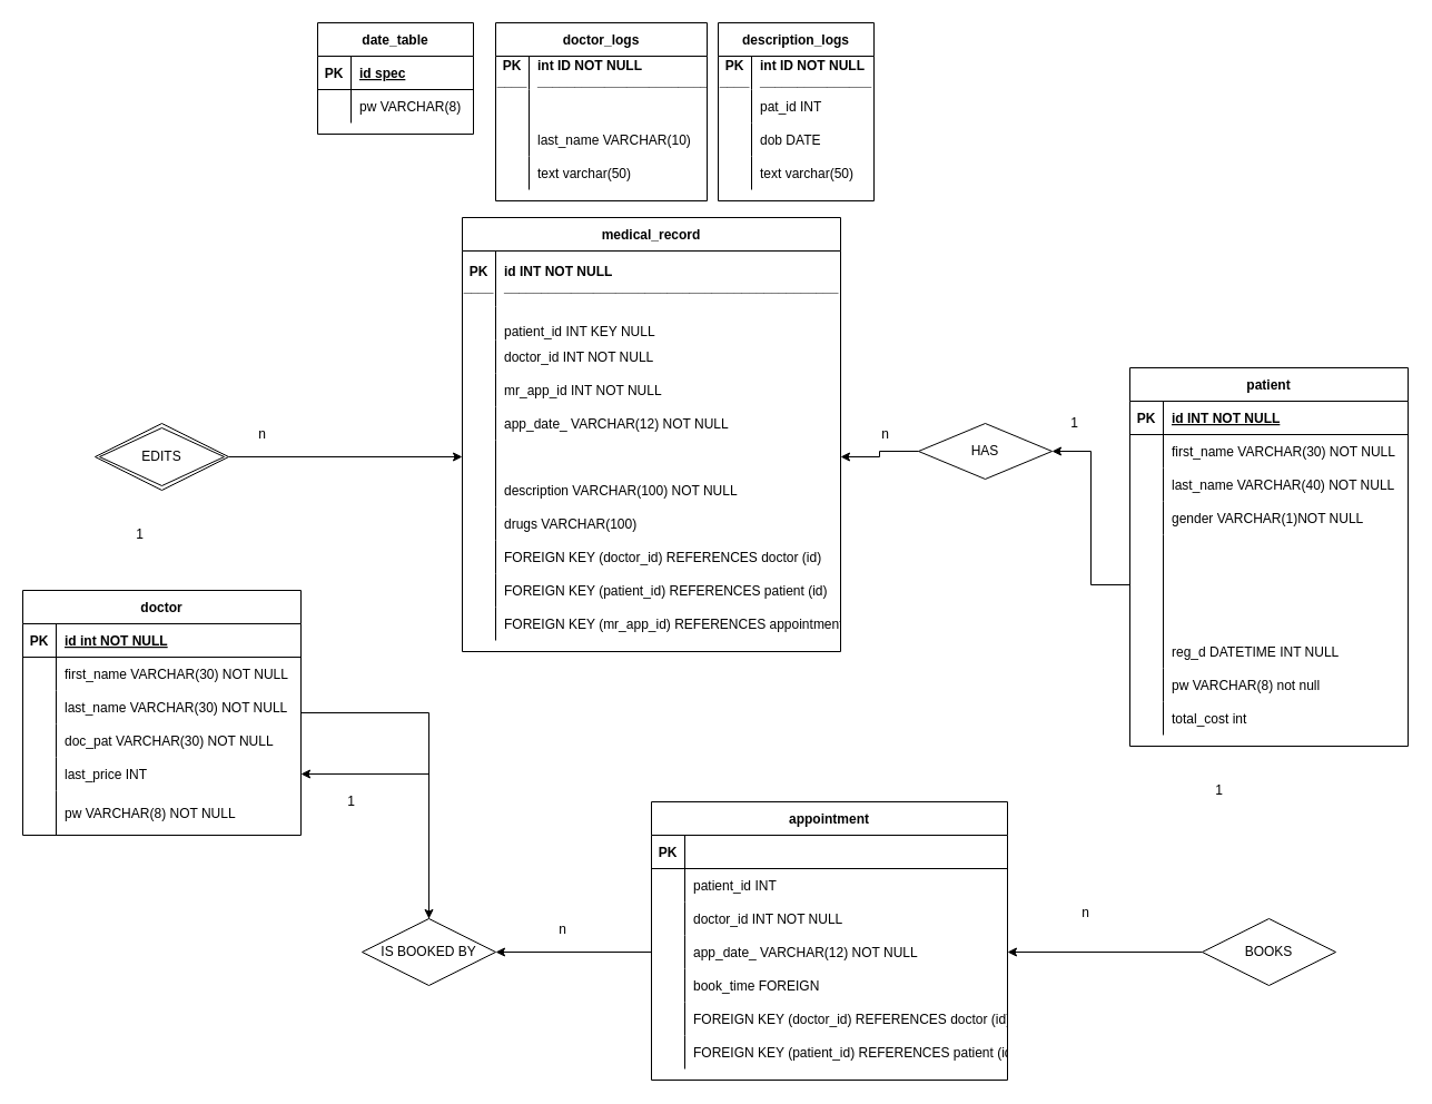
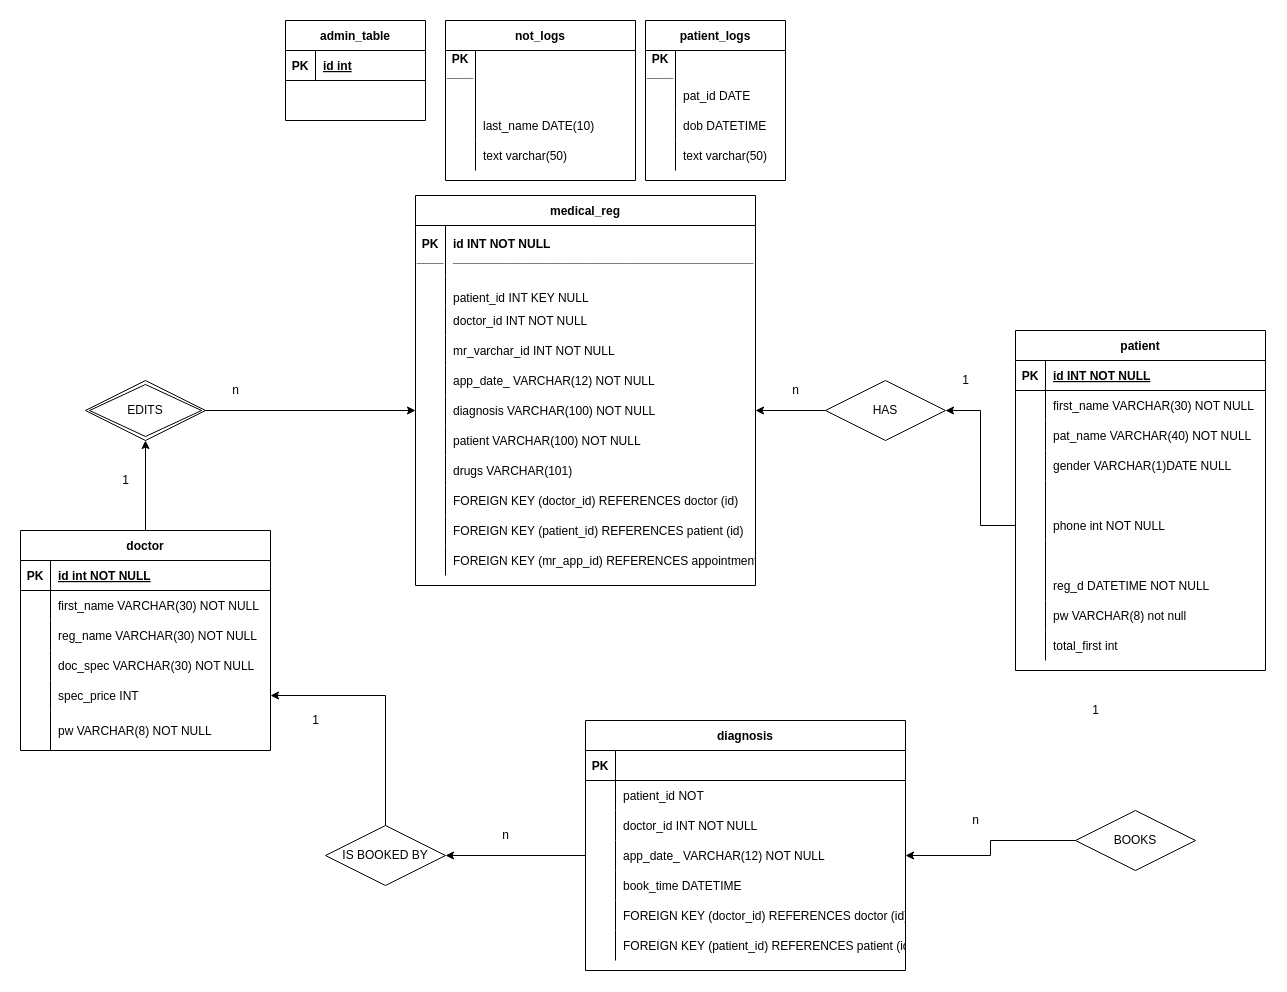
- <mxCell id="22" value="date_table" style="shape=table;startSize=30;container=1;collapsible=1;childLayout=tableLayout;fixedRows=1;rowLines=0;fontStyle=1;align=center;resizeLast=1;" vertex="1" parent="1"><mxGeometry x="285" y="20" width="140" height="100" as="geometry" /></mxCell>
+ <mxCell id="22" value="admin_table" style="shape=table;startSize=30;container=1;collapsible=1;childLayout=tableLayout;fixedRows=1;rowLines=0;fontStyle=1;align=center;resizeLast=1;" vertex="1" parent="1"><mxGeometry x="285" y="20" width="140" height="100" as="geometry" /></mxCell>
- <mxCell id="113" value="doctor_logs" style="shape=table;startSize=30;container=1;collapsible=1;childLayout=tableLayout;fixedRows=1;rowLines=0;fontStyle=1;align=center;resizeLast=1;" vertex="1" parent="1"><mxGeometry x="445" y="20" width="190" height="160" as="geometry" /></mxCell>
+ <mxCell id="113" value="not_logs" style="shape=table;startSize=30;container=1;collapsible=1;childLayout=tableLayout;fixedRows=1;rowLines=0;fontStyle=1;align=center;resizeLast=1;" vertex="1" parent="1"><mxGeometry x="445" y="20" width="190" height="160" as="geometry" /></mxCell>
- <mxCell id="125" value="description_logs" style="shape=table;startSize=30;container=1;collapsible=1;childLayout=tableLayout;fixedRows=1;rowLines=0;fontStyle=1;align=center;resizeLast=1;" vertex="1" parent="1"><mxGeometry x="645" y="20" width="140" height="160" as="geometry" /></mxCell>
+ <mxCell id="125" value="patient_logs" style="shape=table;startSize=30;container=1;collapsible=1;childLayout=tableLayout;fixedRows=1;rowLines=0;fontStyle=1;align=center;resizeLast=1;" vertex="1" parent="1"><mxGeometry x="645" y="20" width="140" height="160" as="geometry" /></mxCell>
- <mxCell id="25" value="id spec " style="shape=partialRectangle;overflow=hidden;connectable=0;fillColor=none;top=0;left=0;bottom=0;right=0;align=left;spacingLeft=6;fontStyle=5;" vertex="1" parent="23"><mxGeometry x="30" width="110" height="30" as="geometry" /></mxCell>
+ <mxCell id="25" value="id int " style="shape=partialRectangle;overflow=hidden;connectable=0;fillColor=none;top=0;left=0;bottom=0;right=0;align=left;spacingLeft=6;fontStyle=5;" vertex="1" parent="23"><mxGeometry x="30" width="110" height="30" as="geometry" /></mxCell>
- <mxCell id="116" value="int ID NOT NULL&#10;_______________________" style="shape=partialRectangle;overflow=hidden;connectable=0;fillColor=none;top=0;left=0;bottom=0;right=0;align=left;spacingLeft=6;fontStyle=1" vertex="1" parent="114"><mxGeometry x="30" width="160" height="30" as="geometry" /></mxCell>
- <mxCell id="128" value="int ID NOT NULL&#10;_______________" style="shape=partialRectangle;overflow=hidden;connectable=0;fillColor=none;top=0;left=0;bottom=0;right=0;align=left;spacingLeft=6;fontStyle=1" vertex="1" parent="126"><mxGeometry x="30" width="110" height="30" as="geometry" /></mxCell>
- <mxCell id="28" value="pw VARCHAR(8)" style="shape=partialRectangle;overflow=hidden;connectable=0;fillColor=none;top=0;left=0;bottom=0;right=0;align=left;spacingLeft=6;" vertex="1" parent="26"><mxGeometry x="30" width="110" height="30" as="geometry" /></mxCell>
- <mxCell id="131" value="pat_id INT" style="shape=partialRectangle;overflow=hidden;connectable=0;fillColor=none;top=0;left=0;bottom=0;right=0;align=left;spacingLeft=6;" vertex="1" parent="129"><mxGeometry x="30" width="110" height="30" as="geometry" /></mxCell>
+ <mxCell id="131" value="pat_id DATE" style="shape=partialRectangle;overflow=hidden;connectable=0;fillColor=none;top=0;left=0;bottom=0;right=0;align=left;spacingLeft=6;" vertex="1" parent="129"><mxGeometry x="30" width="110" height="30" as="geometry" /></mxCell>
- <mxCell id="121" value="last_name VARCHAR(10)" style="shape=partialRectangle;overflow=hidden;connectable=0;fillColor=none;top=0;left=0;bottom=0;right=0;align=left;spacingLeft=6;" vertex="1" parent="119"><mxGeometry x="30" width="160" height="30" as="geometry" /></mxCell>
+ <mxCell id="121" value="last_name DATE(10)" style="shape=partialRectangle;overflow=hidden;connectable=0;fillColor=none;top=0;left=0;bottom=0;right=0;align=left;spacingLeft=6;" vertex="1" parent="119"><mxGeometry x="30" width="160" height="30" as="geometry" /></mxCell>
- <mxCell id="134" value="dob DATE" style="shape=partialRectangle;overflow=hidden;connectable=0;fillColor=none;top=0;left=0;bottom=0;right=0;align=left;spacingLeft=6;" vertex="1" parent="132"><mxGeometry x="30" width="110" height="30" as="geometry" /></mxCell>
+ <mxCell id="134" value="dob DATETIME" style="shape=partialRectangle;overflow=hidden;connectable=0;fillColor=none;top=0;left=0;bottom=0;right=0;align=left;spacingLeft=6;" vertex="1" parent="132"><mxGeometry x="30" width="110" height="30" as="geometry" /></mxCell>
- <mxCell id="79" value="medical_record" style="shape=table;startSize=30;container=1;collapsible=1;childLayout=tableLayout;fixedRows=1;rowLines=0;fontStyle=1;align=center;resizeLast=1;" vertex="1" parent="1"><mxGeometry x="415" y="195" width="340" height="390" as="geometry" /></mxCell>
+ <mxCell id="79" value="medical_reg" style="shape=table;startSize=30;container=1;collapsible=1;childLayout=tableLayout;fixedRows=1;rowLines=0;fontStyle=1;align=center;resizeLast=1;" vertex="1" parent="1"><mxGeometry x="415" y="195" width="340" height="390" as="geometry" /></mxCell>
- <mxCell id="91" value="mr_app_id INT NOT NULL" style="shape=partialRectangle;overflow=hidden;connectable=0;fillColor=none;top=0;left=0;bottom=0;right=0;align=left;spacingLeft=6;" vertex="1" parent="89"><mxGeometry x="30" width="310" height="30" as="geometry" /></mxCell>
+ <mxCell id="91" value="mr_varchar_id INT NOT NULL" style="shape=partialRectangle;overflow=hidden;connectable=0;fillColor=none;top=0;left=0;bottom=0;right=0;align=left;spacingLeft=6;" vertex="1" parent="89"><mxGeometry x="30" width="310" height="30" as="geometry" /></mxCell>
- <mxCell id="143" value="HAS" style="shape=rhombus;perimeter=rhombusPerimeter;whiteSpace=wrap;html=1;align=center;" vertex="1" parent="1"><mxGeometry x="825" y="380" width="120" height="50" as="geometry" /></mxCell>
+ <mxCell id="143" value="HAS" style="shape=rhombus;perimeter=rhombusPerimeter;whiteSpace=wrap;html=1;align=center;" vertex="1" parent="1"><mxGeometry x="825" y="380" width="120" height="60" as="geometry" /></mxCell>
+ <mxCell id="97" value="diagnosis VARCHAR(100) NOT NULL" style="shape=partialRectangle;overflow=hidden;connectable=0;fillColor=none;top=0;left=0;bottom=0;right=0;align=left;spacingLeft=6;" vertex="1" parent="95"><mxGeometry x="30" width="310" height="30" as="geometry" /></mxCell>
- <mxCell id="38" value="last_name VARCHAR(40) NOT NULL" style="shape=partialRectangle;overflow=hidden;connectable=0;fillColor=none;top=0;left=0;bottom=0;right=0;align=left;spacingLeft=6;" vertex="1" parent="36"><mxGeometry x="30" width="220" height="30" as="geometry" /></mxCell>
+ <mxCell id="38" value="pat_name VARCHAR(40) NOT NULL" style="shape=partialRectangle;overflow=hidden;connectable=0;fillColor=none;top=0;left=0;bottom=0;right=0;align=left;spacingLeft=6;" vertex="1" parent="36"><mxGeometry x="30" width="220" height="30" as="geometry" /></mxCell>
- <mxCell id="100" value="description VARCHAR(100) NOT NULL" style="shape=partialRectangle;overflow=hidden;connectable=0;fillColor=none;top=0;left=0;bottom=0;right=0;align=left;spacingLeft=6;" vertex="1" parent="98"><mxGeometry x="30" width="310" height="30" as="geometry" /></mxCell>
+ <mxCell id="100" value="patient VARCHAR(100) NOT NULL" style="shape=partialRectangle;overflow=hidden;connectable=0;fillColor=none;top=0;left=0;bottom=0;right=0;align=left;spacingLeft=6;" vertex="1" parent="98"><mxGeometry x="30" width="310" height="30" as="geometry" /></mxCell>
- <mxCell id="41" value="gender VARCHAR(1)NOT NULL" style="shape=partialRectangle;overflow=hidden;connectable=0;fillColor=none;top=0;left=0;bottom=0;right=0;align=left;spacingLeft=6;" vertex="1" parent="39"><mxGeometry x="30" width="220" height="30" as="geometry" /></mxCell>
+ <mxCell id="41" value="gender VARCHAR(1)DATE NULL" style="shape=partialRectangle;overflow=hidden;connectable=0;fillColor=none;top=0;left=0;bottom=0;right=0;align=left;spacingLeft=6;" vertex="1" parent="39"><mxGeometry x="30" width="220" height="30" as="geometry" /></mxCell>
- <mxCell id="103" value="drugs VARCHAR(100)" style="shape=partialRectangle;overflow=hidden;connectable=0;fillColor=none;top=0;left=0;bottom=0;right=0;align=left;spacingLeft=6;" vertex="1" parent="101"><mxGeometry x="30" width="310" height="30" as="geometry" /></mxCell>
+ <mxCell id="103" value="drugs VARCHAR(101)" style="shape=partialRectangle;overflow=hidden;connectable=0;fillColor=none;top=0;left=0;bottom=0;right=0;align=left;spacingLeft=6;" vertex="1" parent="101"><mxGeometry x="30" width="310" height="30" as="geometry" /></mxCell>
+ <mxCell id="46" value="phone int NOT NULL" style="shape=partialRectangle;overflow=hidden;connectable=0;fillColor=none;top=0;left=0;bottom=0;right=0;align=left;spacingLeft=6;" vertex="1" parent="44"><mxGeometry x="30" width="220" height="30" as="geometry" /></mxCell>
- <mxCell id="51" value="reg_d DATETIME INT NULL" style="shape=partialRectangle;overflow=hidden;connectable=0;fillColor=none;top=0;left=0;bottom=0;right=0;align=left;spacingLeft=6;" vertex="1" parent="49"><mxGeometry x="30" width="220" height="30" as="geometry" /></mxCell>
+ <mxCell id="51" value="reg_d DATETIME NOT NULL" style="shape=partialRectangle;overflow=hidden;connectable=0;fillColor=none;top=0;left=0;bottom=0;right=0;align=left;spacingLeft=6;" vertex="1" parent="49"><mxGeometry x="30" width="220" height="30" as="geometry" /></mxCell>
- <mxCell id="12" value="last_name VARCHAR(30) NOT NULL" style="shape=partialRectangle;overflow=hidden;connectable=0;fillColor=none;top=0;left=0;bottom=0;right=0;align=left;spacingLeft=6;" vertex="1" parent="10"><mxGeometry x="30" width="220" height="30" as="geometry" /></mxCell>
+ <mxCell id="12" value="reg_name VARCHAR(30) NOT NULL" style="shape=partialRectangle;overflow=hidden;connectable=0;fillColor=none;top=0;left=0;bottom=0;right=0;align=left;spacingLeft=6;" vertex="1" parent="10"><mxGeometry x="30" width="220" height="30" as="geometry" /></mxCell>
- <mxCell id="2" style="edgeStyle=orthogonalEdgeStyle;rounded=0;jumpSize=13;orthogonalLoop=1;jettySize=auto;html=1;" edge="1" parent="1" source="3" target="148"><mxGeometry relative="1" as="geometry" /></mxCell>
+ <mxCell id="2" style="edgeStyle=orthogonalEdgeStyle;rounded=0;jumpSize=13;orthogonalLoop=1;jettySize=auto;html=1;entryX=0.5;entryY=1;entryDx=0;entryDy=0;" edge="1" parent="1" source="3" target="139"><mxGeometry relative="1" as="geometry" /></mxCell>
- <mxCell id="57" value="total_cost int" style="shape=partialRectangle;overflow=hidden;connectable=0;fillColor=none;top=0;left=0;bottom=0;right=0;align=left;spacingLeft=6;" vertex="1" parent="55"><mxGeometry x="30" width="220" height="30" as="geometry" /></mxCell>
+ <mxCell id="57" value="total_first int" style="shape=partialRectangle;overflow=hidden;connectable=0;fillColor=none;top=0;left=0;bottom=0;right=0;align=left;spacingLeft=6;" vertex="1" parent="55"><mxGeometry x="30" width="220" height="30" as="geometry" /></mxCell>
- <mxCell id="15" value="doc_pat VARCHAR(30) NOT NULL" style="shape=partialRectangle;overflow=hidden;connectable=0;fillColor=none;top=0;left=0;bottom=0;right=0;align=left;spacingLeft=6;" vertex="1" parent="13"><mxGeometry x="30" width="220" height="30" as="geometry" /></mxCell>
+ <mxCell id="15" value="doc_spec VARCHAR(30) NOT NULL" style="shape=partialRectangle;overflow=hidden;connectable=0;fillColor=none;top=0;left=0;bottom=0;right=0;align=left;spacingLeft=6;" vertex="1" parent="13"><mxGeometry x="30" width="220" height="30" as="geometry" /></mxCell>
- <mxCell id="18" value="last_price INT" style="shape=partialRectangle;overflow=hidden;connectable=0;fillColor=none;top=0;left=0;bottom=0;right=0;align=left;spacingLeft=6;" vertex="1" parent="16"><mxGeometry x="30" width="220" height="30" as="geometry" /></mxCell>
+ <mxCell id="18" value="spec_price INT" style="shape=partialRectangle;overflow=hidden;connectable=0;fillColor=none;top=0;left=0;bottom=0;right=0;align=left;spacingLeft=6;" vertex="1" parent="16"><mxGeometry x="30" width="220" height="30" as="geometry" /></mxCell>
- <mxCell id="58" value="appointment" style="shape=table;startSize=30;container=1;collapsible=1;childLayout=tableLayout;fixedRows=1;rowLines=0;fontStyle=1;align=center;resizeLast=1;" vertex="1" parent="1"><mxGeometry x="585" y="720" width="320" height="250" as="geometry" /></mxCell>
+ <mxCell id="58" value="diagnosis" style="shape=table;startSize=30;container=1;collapsible=1;childLayout=tableLayout;fixedRows=1;rowLines=0;fontStyle=1;align=center;resizeLast=1;" vertex="1" parent="1"><mxGeometry x="585" y="720" width="320" height="250" as="geometry" /></mxCell>
- <mxCell id="63" value="patient_id INT" style="shape=partialRectangle;overflow=hidden;connectable=0;fillColor=none;top=0;left=0;bottom=0;right=0;align=left;spacingLeft=6;" vertex="1" parent="61"><mxGeometry x="30" width="290" height="30" as="geometry" /></mxCell>
+ <mxCell id="63" value="patient_id NOT" style="shape=partialRectangle;overflow=hidden;connectable=0;fillColor=none;top=0;left=0;bottom=0;right=0;align=left;spacingLeft=6;" vertex="1" parent="61"><mxGeometry x="30" width="290" height="30" as="geometry" /></mxCell>
- <mxCell id="150" value="BOOKS" style="shape=rhombus;perimeter=rhombusPerimeter;whiteSpace=wrap;html=1;align=center;" vertex="1" parent="1"><mxGeometry x="1080" y="825" width="120" height="60" as="geometry" /></mxCell>
+ <mxCell id="150" value="BOOKS" style="shape=rhombus;perimeter=rhombusPerimeter;whiteSpace=wrap;html=1;align=center;" vertex="1" parent="1"><mxGeometry x="1075" y="810" width="120" height="60" as="geometry" /></mxCell>
- <mxCell id="72" value="book_time FOREIGN" style="shape=partialRectangle;overflow=hidden;connectable=0;fillColor=none;top=0;left=0;bottom=0;right=0;align=left;spacingLeft=6;" vertex="1" parent="70"><mxGeometry x="30" width="290" height="30" as="geometry" /></mxCell>
+ <mxCell id="72" value="book_time DATETIME" style="shape=partialRectangle;overflow=hidden;connectable=0;fillColor=none;top=0;left=0;bottom=0;right=0;align=left;spacingLeft=6;" vertex="1" parent="70"><mxGeometry x="30" width="290" height="30" as="geometry" /></mxCell>
